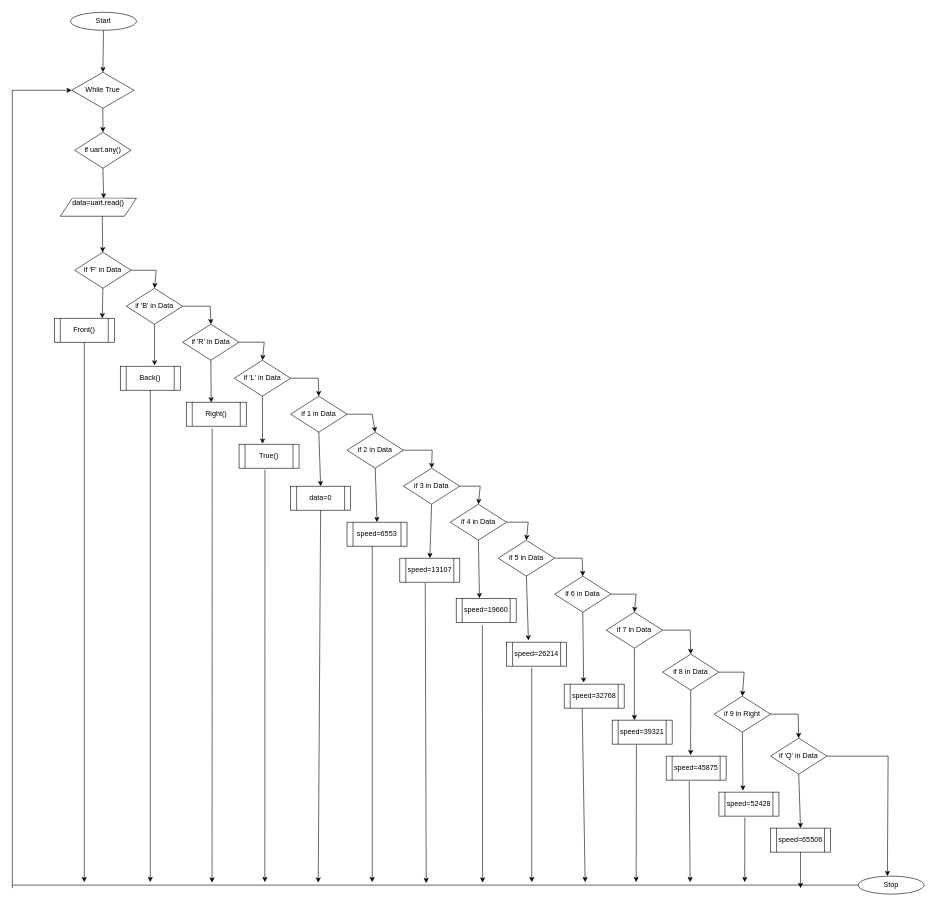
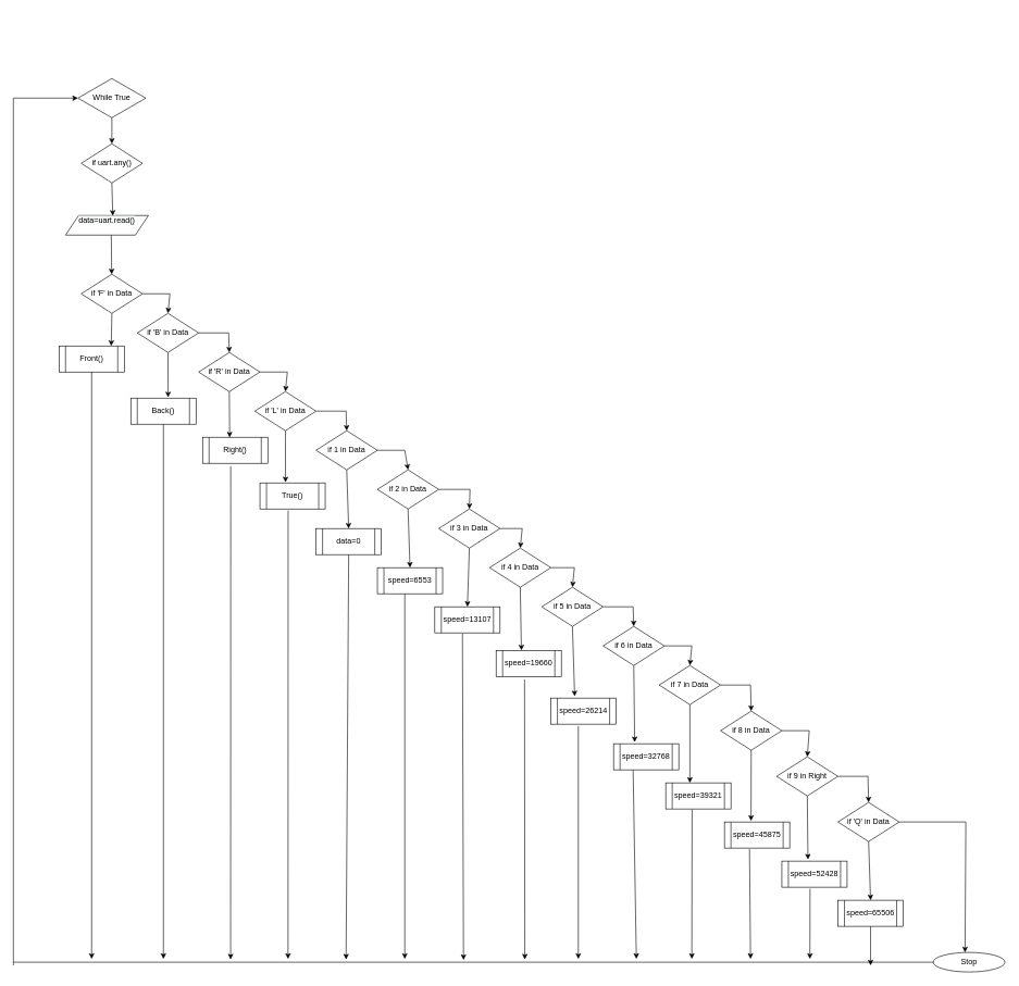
- <mxCell id="2" value="Start" style="ellipse;whiteSpace=wrap;html=1;" parent="1" vertex="1"><mxGeometry x="117" y="20" width="110" height="30" as="geometry" /></mxCell>
- <mxCell id="17" value="" style="endArrow=classic;html=1;rounded=0;entryX=0.5;entryY=0;entryDx=0;entryDy=0;exitX=0.5;exitY=1;exitDx=0;exitDy=0;" parent="1" source="2" target="3" edge="1"><mxGeometry width="50" height="50" relative="1" as="geometry"><mxPoint x="-18" y="110" as="sourcePoint" /><mxPoint x="440" y="390" as="targetPoint" /></mxGeometry></mxCell>
